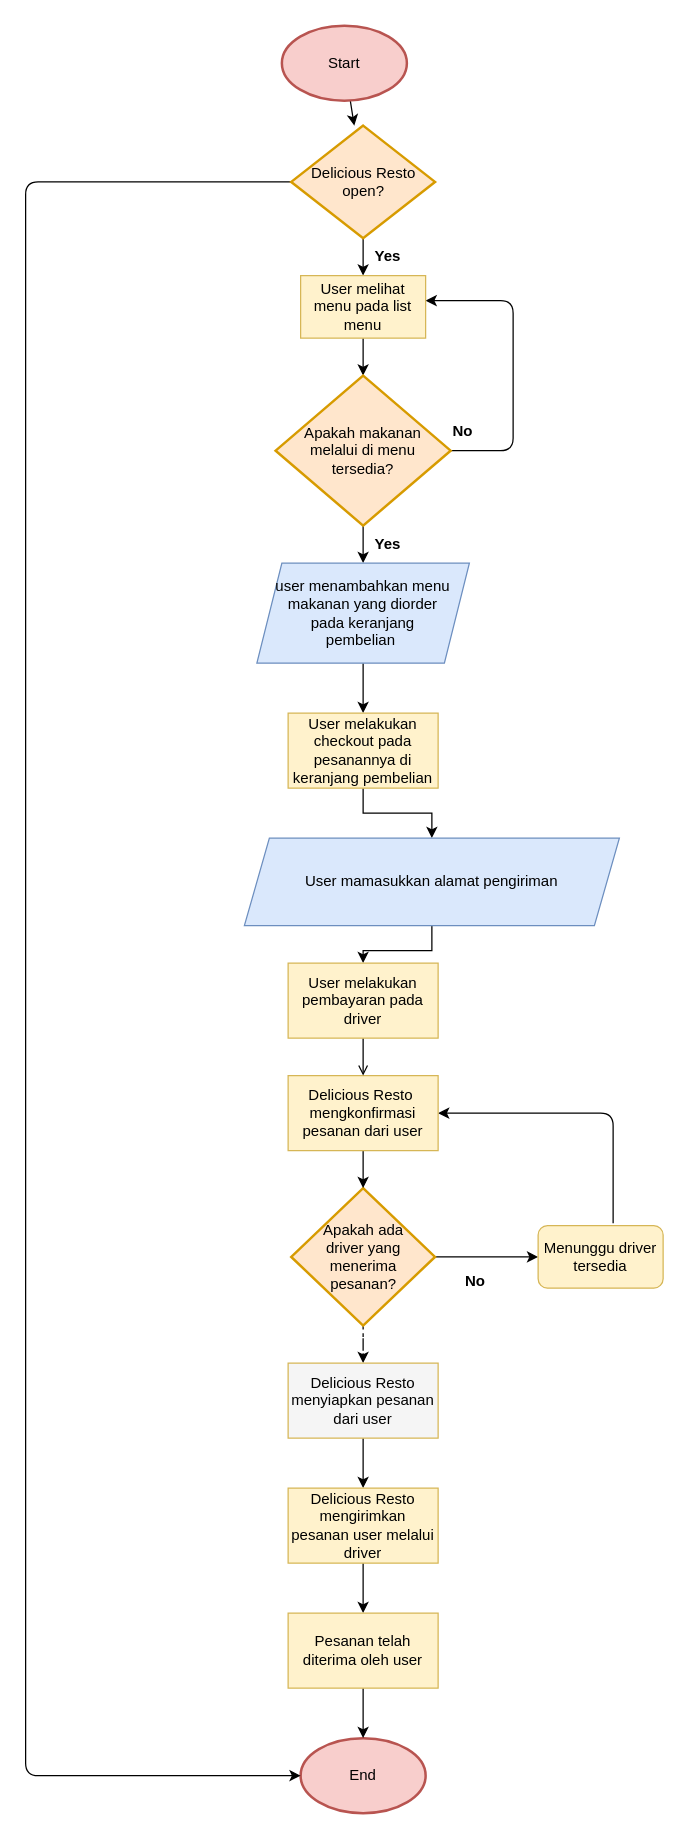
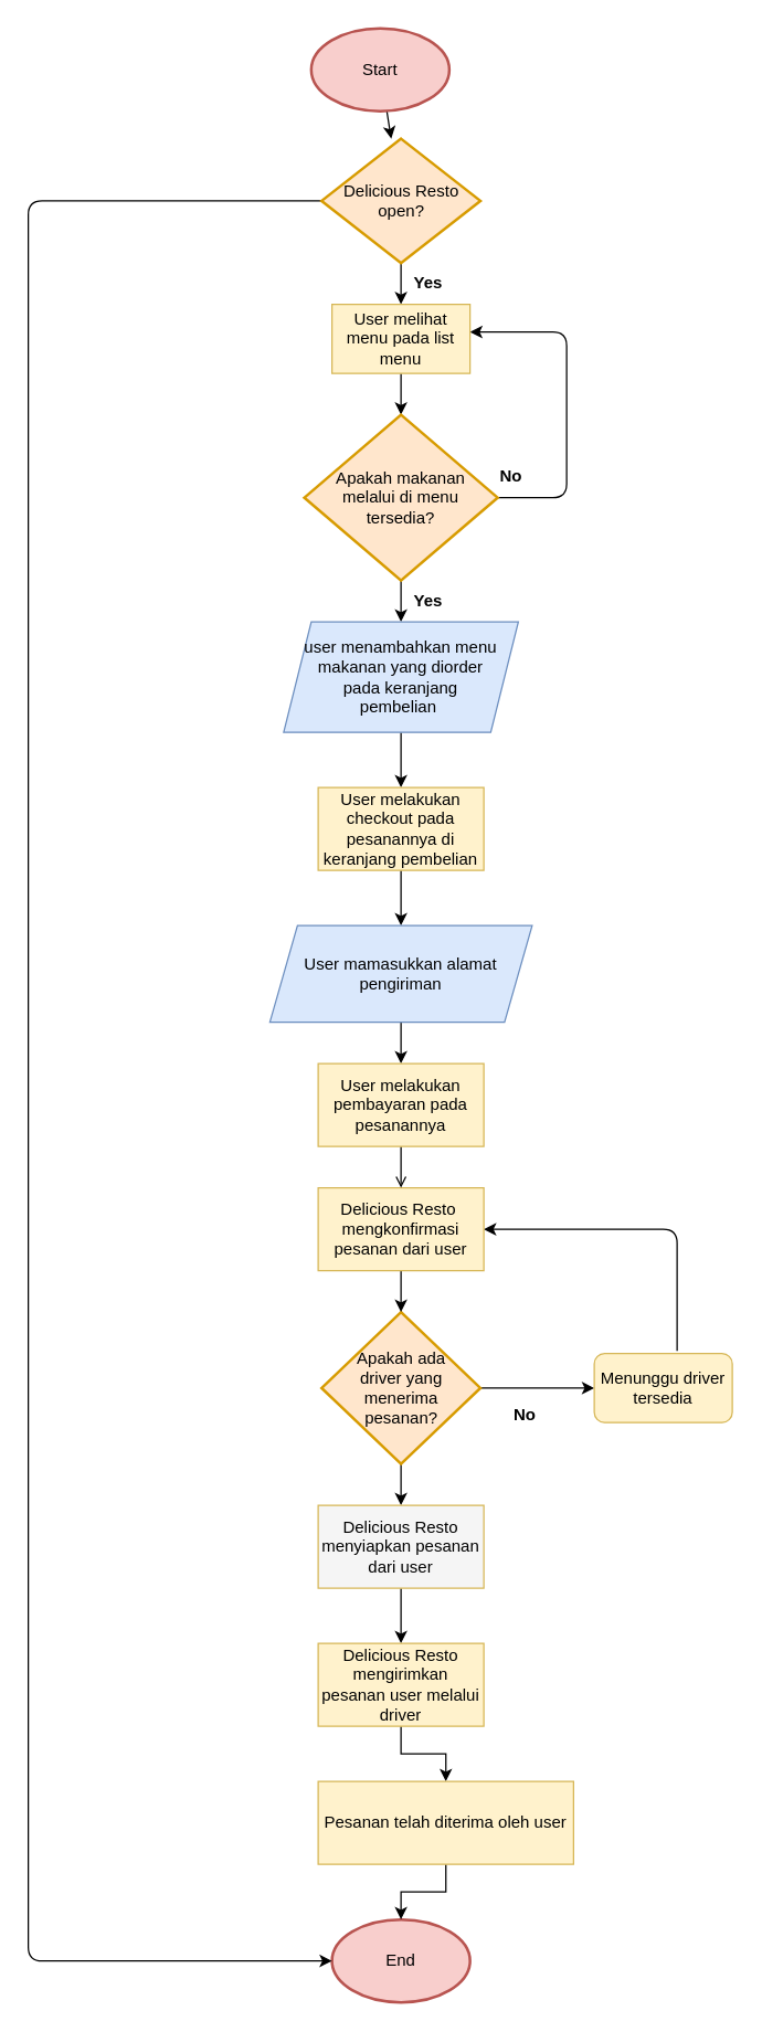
- <mxCell id="28" value="&lt;span style=&quot;color: rgb(0, 0, 0); font-family: Helvetica; font-size: 12px; font-style: normal; font-variant-ligatures: normal; font-variant-caps: normal; font-weight: 400; letter-spacing: normal; orphans: 2; text-align: center; text-indent: 0px; text-transform: none; widows: 2; word-spacing: 0px; -webkit-text-stroke-width: 0px; text-decoration-thickness: initial; text-decoration-style: initial; text-decoration-color: initial; float: none; display: inline !important;&quot;&gt;User mamasukkan alamat pengiriman&lt;/span&gt;" style="shape=parallelogram;perimeter=parallelogramPerimeter;whiteSpace=wrap;html=1;fixedSize=1;labelBackgroundColor=none;fillColor=#dae8fc;strokeColor=#6c8ebf;" parent="1" vertex="1"><mxGeometry x="195" y="670" width="300" height="70" as="geometry" /></mxCell>
+ <mxCell id="28" value="&lt;span style=&quot;color: rgb(0, 0, 0); font-family: Helvetica; font-size: 12px; font-style: normal; font-variant-ligatures: normal; font-variant-caps: normal; font-weight: 400; letter-spacing: normal; orphans: 2; text-align: center; text-indent: 0px; text-transform: none; widows: 2; word-spacing: 0px; -webkit-text-stroke-width: 0px; text-decoration-thickness: initial; text-decoration-style: initial; text-decoration-color: initial; float: none; display: inline !important;&quot;&gt;User mamasukkan alamat pengiriman&lt;/span&gt;" style="shape=parallelogram;perimeter=parallelogramPerimeter;whiteSpace=wrap;html=1;fixedSize=1;labelBackgroundColor=none;fillColor=#dae8fc;strokeColor=#6c8ebf;" parent="1" vertex="1"><mxGeometry x="195" y="670" width="190" height="70" as="geometry" /></mxCell>
- <mxCell id="32" value="User melakukan pembayaran pada driver" style="rounded=0;whiteSpace=wrap;html=1;labelBackgroundColor=none;fillColor=#fff2cc;strokeColor=#d6b656;fontColor=#000000;" parent="1" vertex="1"><mxGeometry x="230" y="770" width="120" height="60" as="geometry" /></mxCell>
+ <mxCell id="32" value="User melakukan pembayaran pada pesanannya" style="rounded=0;whiteSpace=wrap;html=1;labelBackgroundColor=none;fillColor=#fff2cc;strokeColor=#d6b656;fontColor=#000000;" parent="1" vertex="1"><mxGeometry x="230" y="770" width="120" height="60" as="geometry" /></mxCell>
- <mxCell id="16" value="" style="edgeStyle=orthogonalEdgeStyle;rounded=0;orthogonalLoop=1;jettySize=auto;html=1;dashed=1;" parent="1" source="17" target="35" edge="1"><mxGeometry relative="1" as="geometry" /></mxCell>
+ <mxCell id="16" value="" style="edgeStyle=orthogonalEdgeStyle;rounded=0;orthogonalLoop=1;jettySize=auto;html=1;" parent="1" source="17" target="35" edge="1"><mxGeometry relative="1" as="geometry" /></mxCell>
- <mxCell id="39" value="Pesanan telah diterima oleh user" style="rounded=0;whiteSpace=wrap;html=1;labelBackgroundColor=none;fillColor=#fff2cc;strokeColor=#d6b656;fontColor=#000000;" parent="1" vertex="1"><mxGeometry x="230" y="1290" width="120" height="60" as="geometry" /></mxCell>
+ <mxCell id="39" value="Pesanan telah diterima oleh user" style="rounded=0;whiteSpace=wrap;html=1;labelBackgroundColor=none;fillColor=#fff2cc;strokeColor=#d6b656;fontColor=#000000;" parent="1" vertex="1"><mxGeometry x="230" y="1290" width="185" height="60" as="geometry" /></mxCell>
